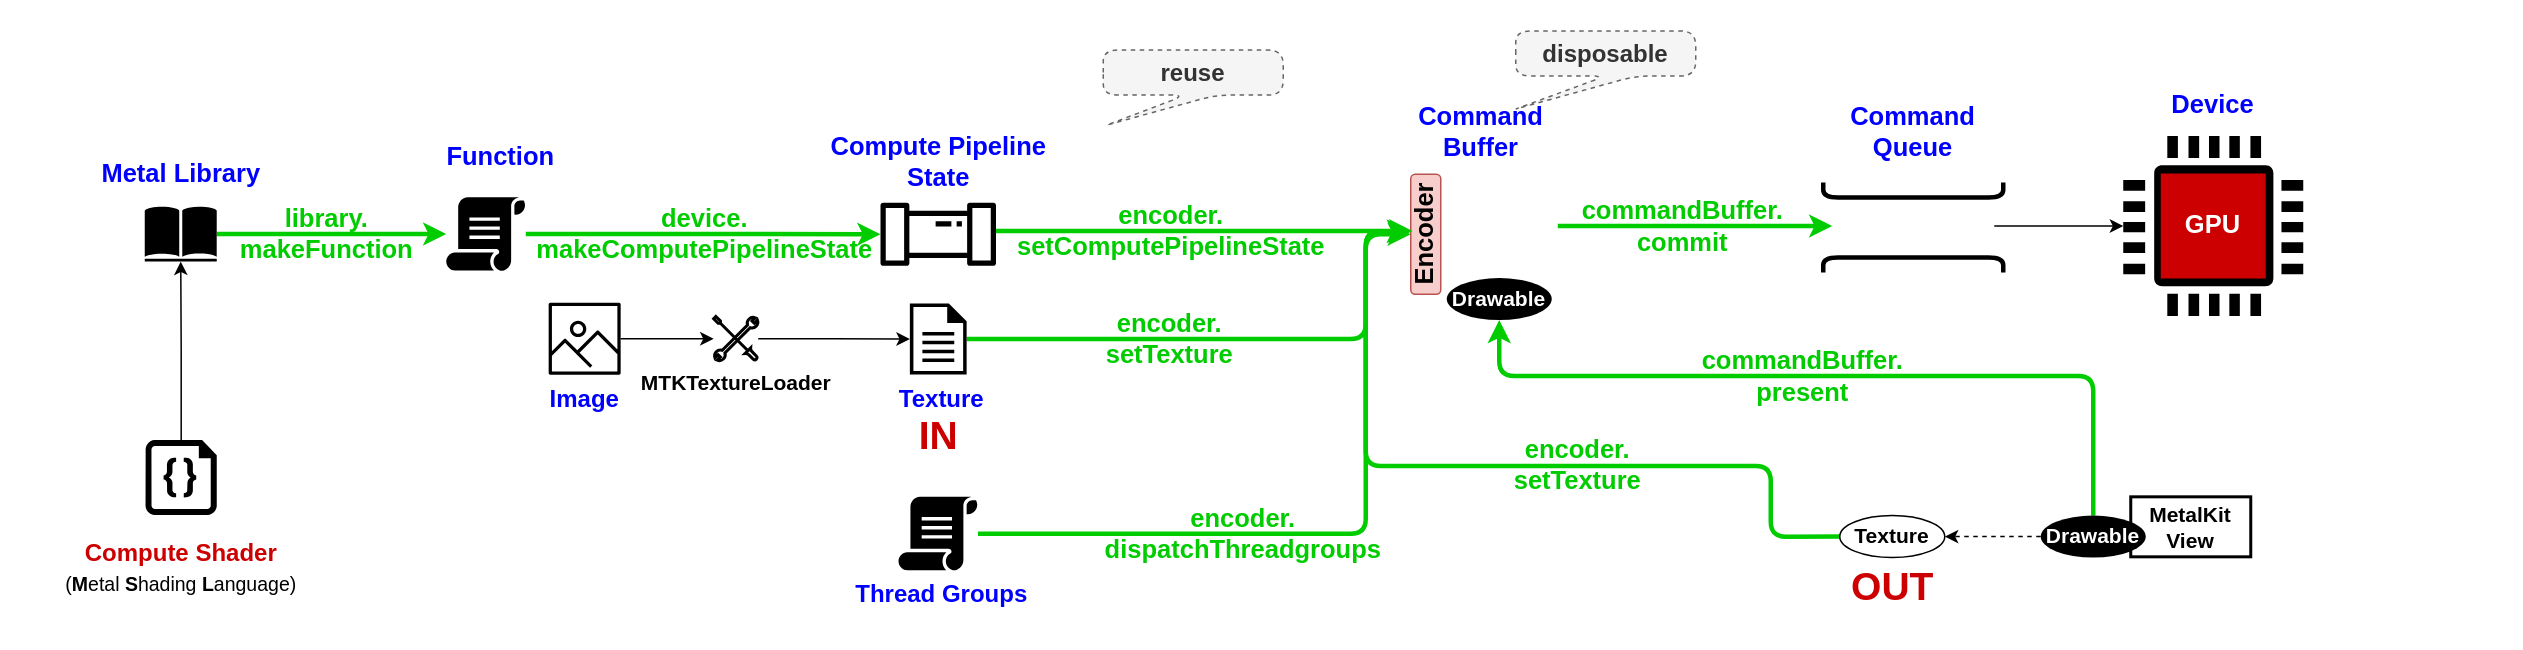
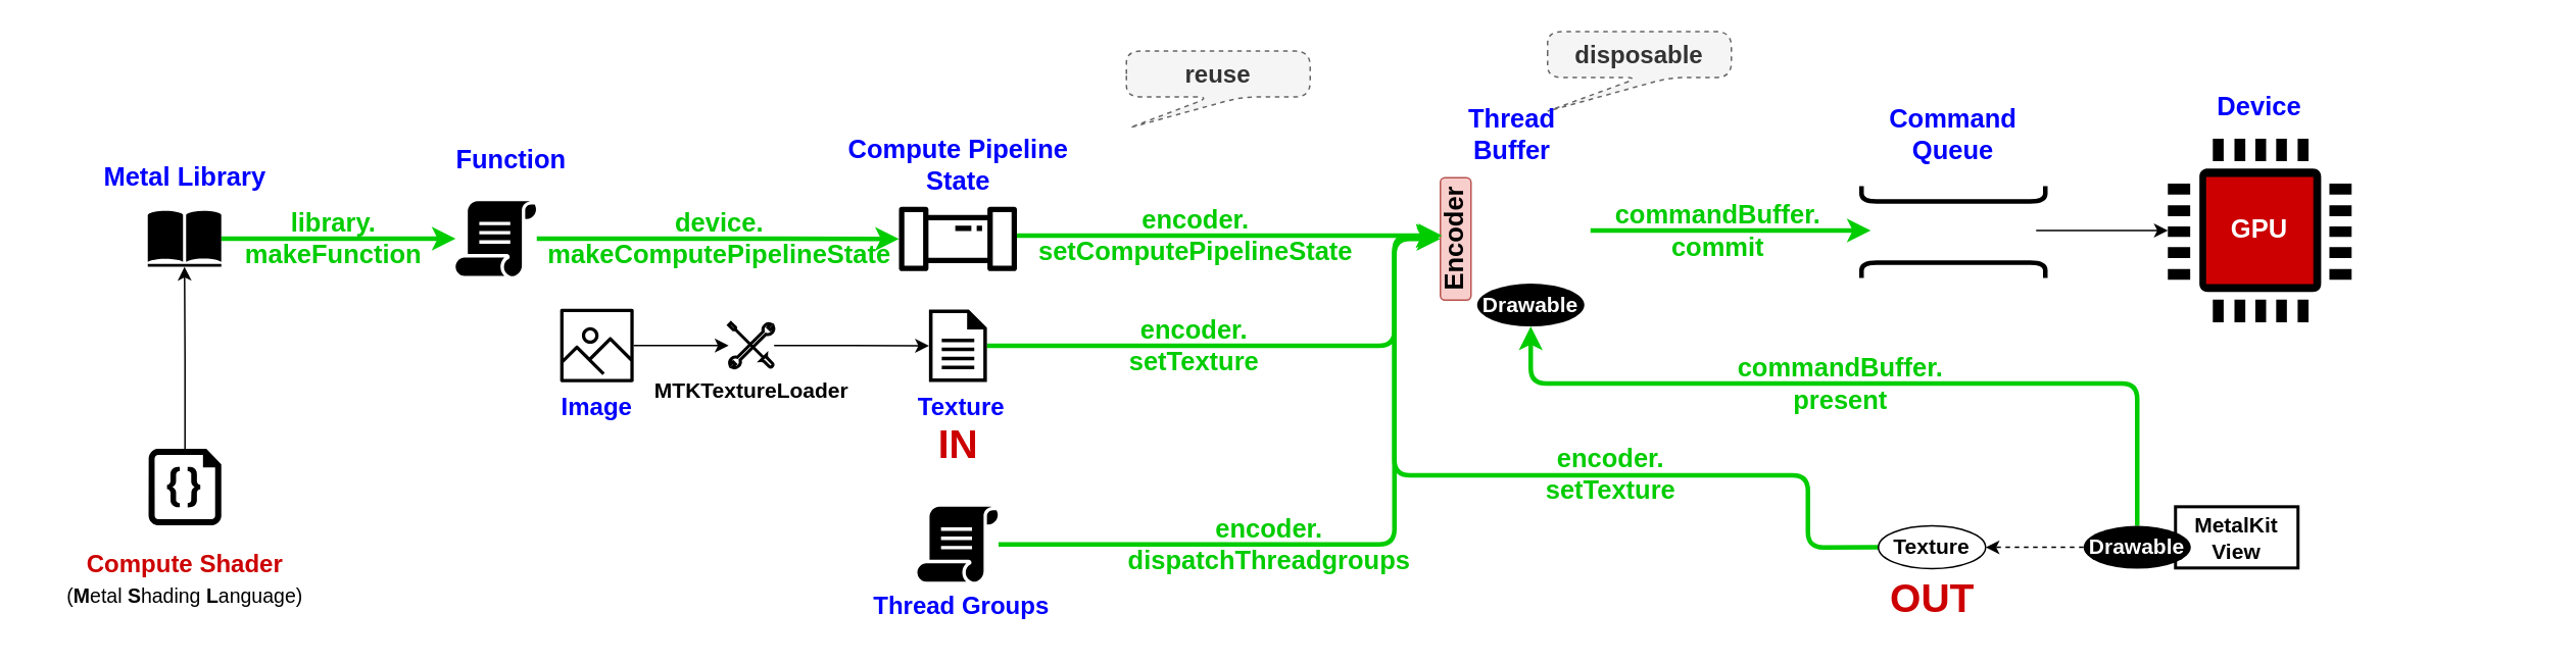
- <mxCell id="39" value="Command&lt;br&gt;Buffer" style="rounded=0;whiteSpace=wrap;html=1;fontStyle=1;fontSize=17;fontColor=#0000FF;strokeColor=none;fillColor=none;" parent="1" vertex="1"><mxGeometry x="937" y="68" width="100" height="40" as="geometry" /></mxCell>
+ <mxCell id="39" value="Thread&lt;br&gt;Buffer" style="rounded=0;whiteSpace=wrap;html=1;fontStyle=1;fontSize=17;fontColor=#0000FF;strokeColor=none;fillColor=none;" parent="1" vertex="1"><mxGeometry x="937" y="68" width="100" height="40" as="geometry" /></mxCell>
